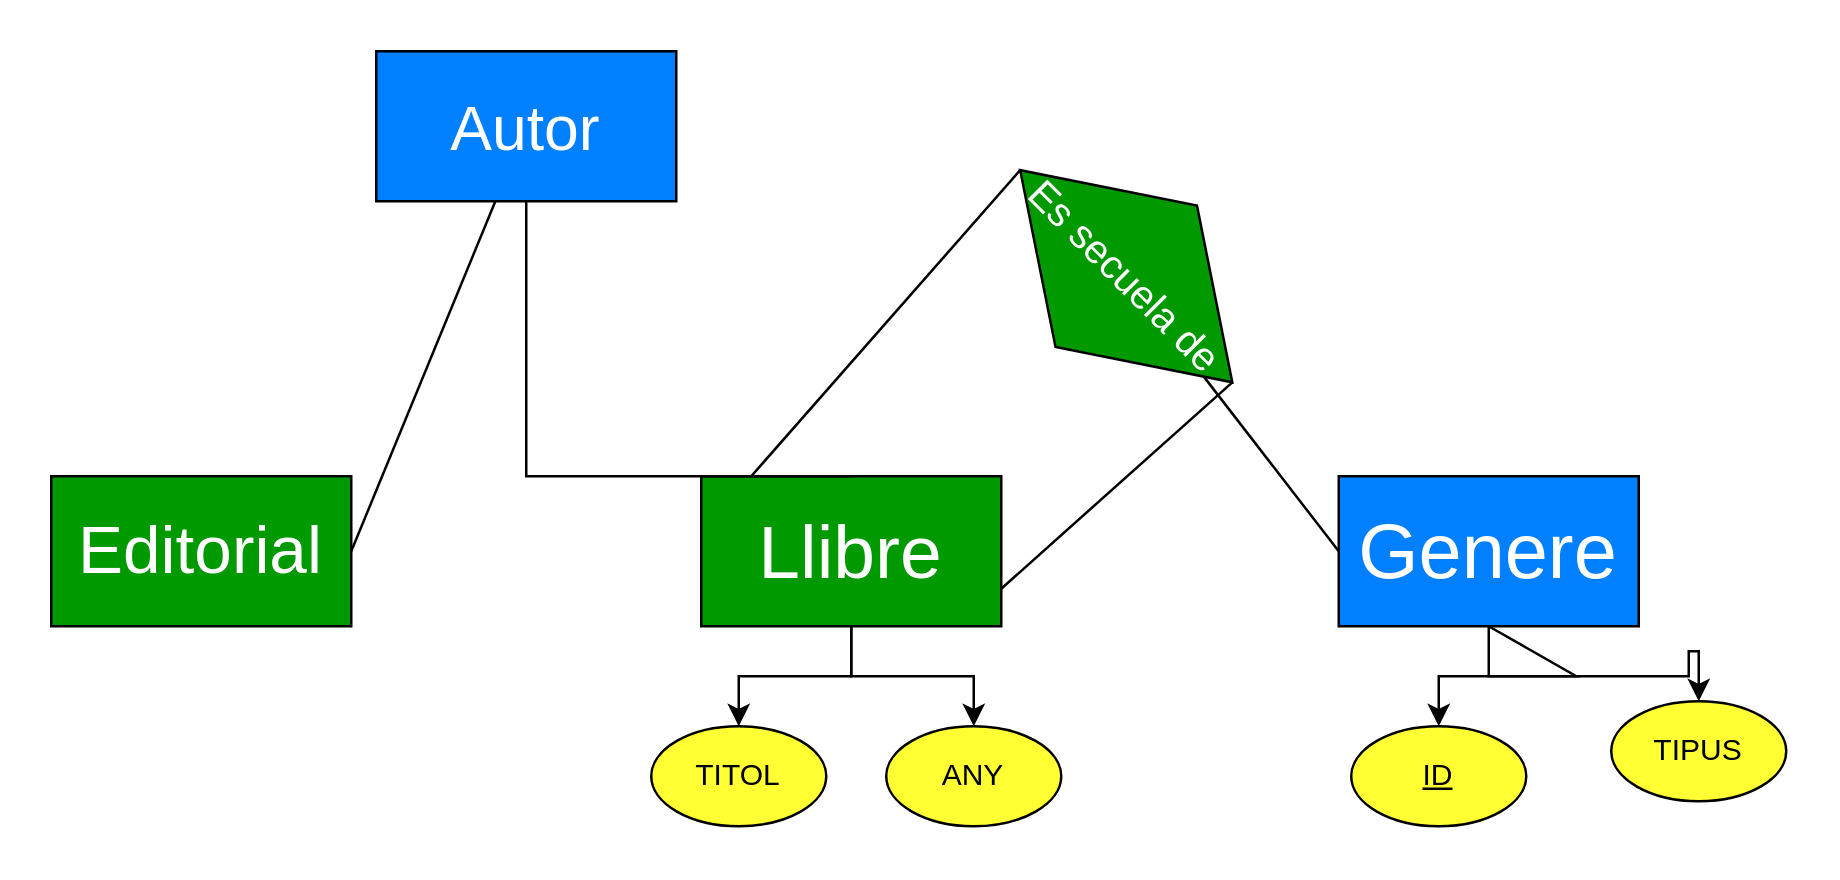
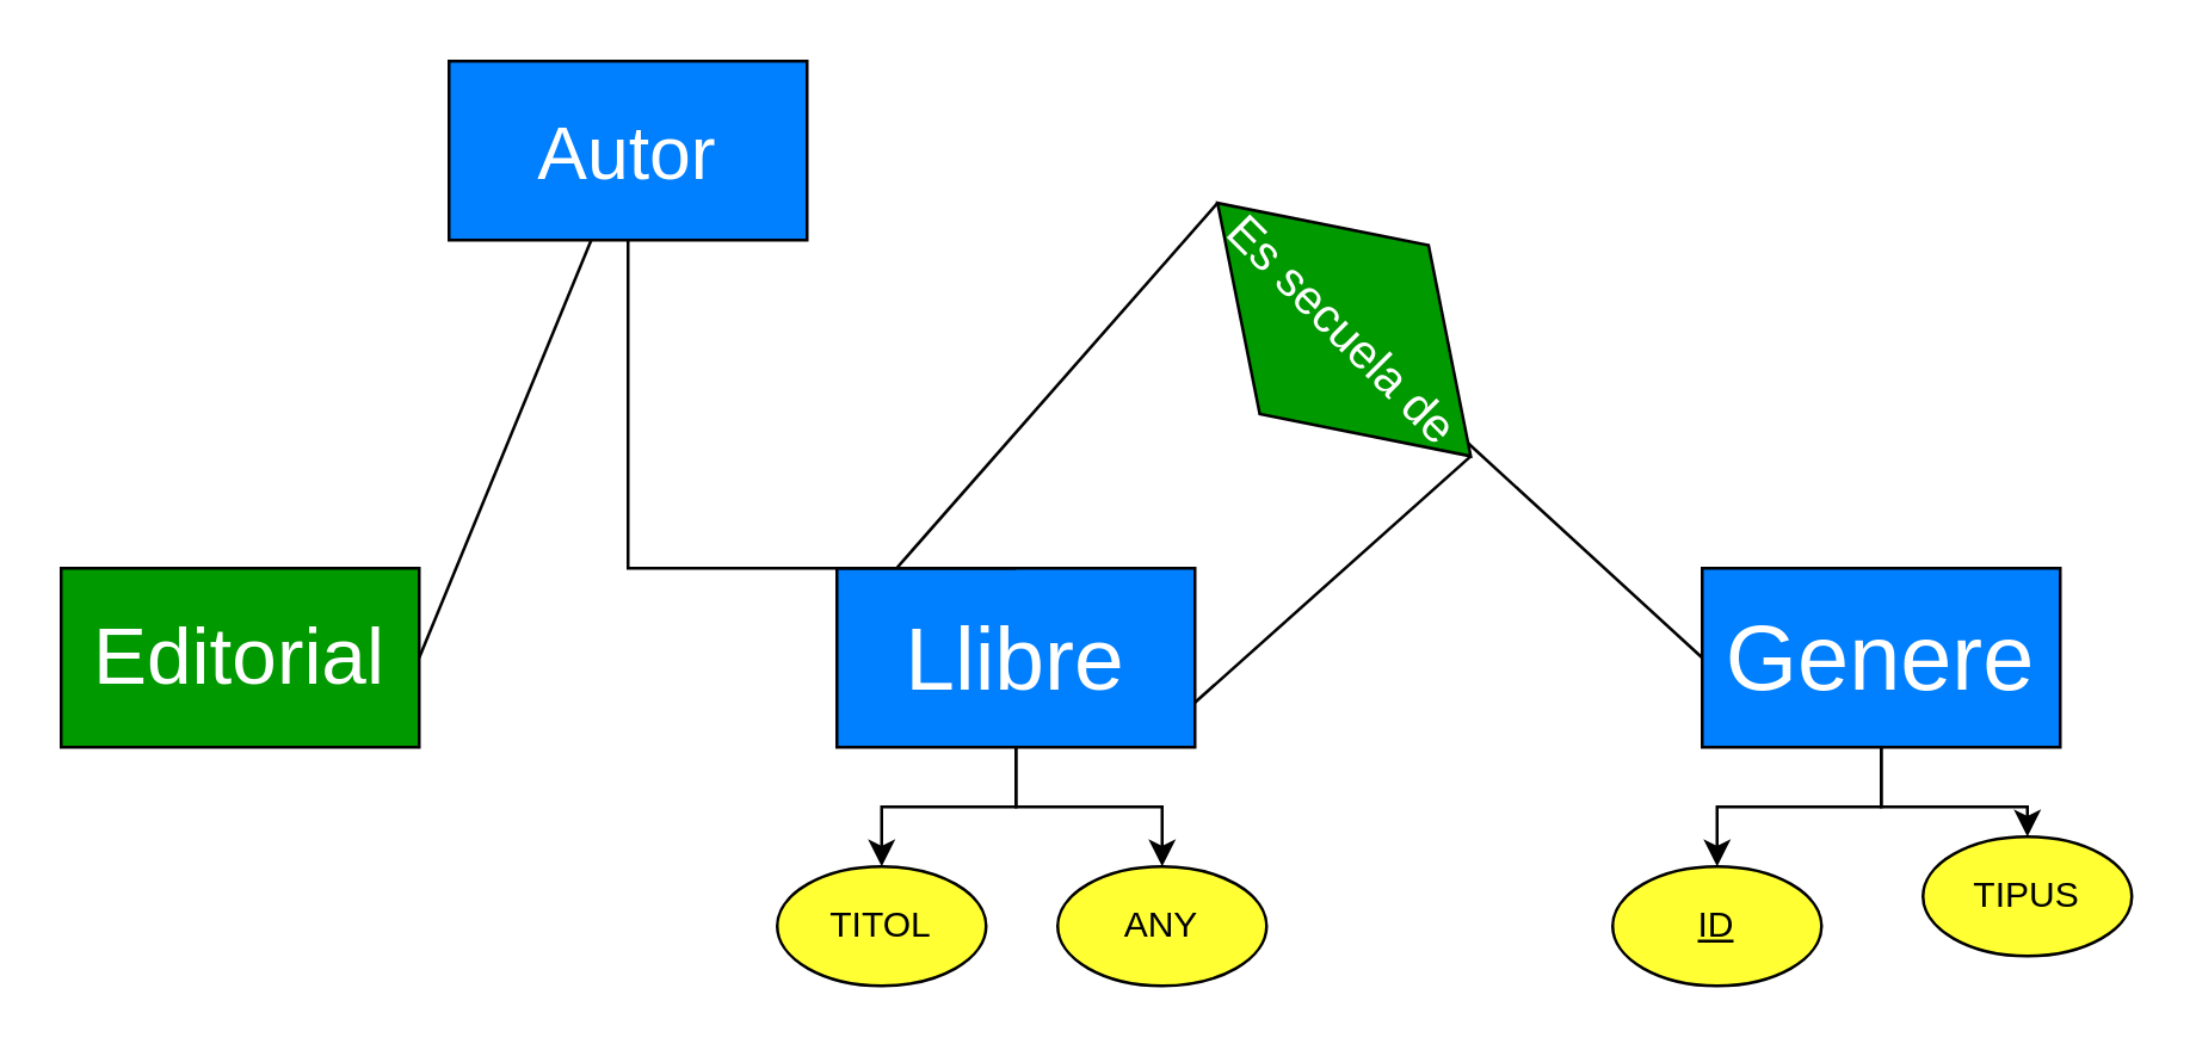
- <mxCell id="3" value="&lt;font style=&quot;font-size: 30px; color: rgb(255, 255, 255);&quot;&gt;Llibre&lt;/font&gt;" style="rounded=0;whiteSpace=wrap;html=1;fillColor=#009900;" vertex="1" parent="1"><mxGeometry x="280" y="190" width="120" height="60" as="geometry" /></mxCell>
+ <mxCell id="3" value="&lt;font style=&quot;font-size: 30px; color: rgb(255, 255, 255);&quot;&gt;Llibre&lt;/font&gt;" style="rounded=0;whiteSpace=wrap;html=1;fillColor=#007FFF;" vertex="1" parent="1"><mxGeometry x="280" y="190" width="120" height="60" as="geometry" /></mxCell>
- <mxCell id="5" value="&lt;font style=&quot;font-size: 31px; color: rgb(255, 255, 255);&quot;&gt;Genere&lt;/font&gt;" style="rounded=0;whiteSpace=wrap;html=1;fillColor=#007FFF;" vertex="1" parent="1"><mxGeometry x="535" y="190" width="120" height="60" as="geometry" /></mxCell>
+ <mxCell id="5" value="&lt;font style=&quot;font-size: 31px; color: rgb(255, 255, 255);&quot;&gt;Genere&lt;/font&gt;" style="rounded=0;whiteSpace=wrap;html=1;fillColor=#007FFF;" vertex="1" parent="1"><mxGeometry x="570" y="190" width="120" height="60" as="geometry" /></mxCell>
